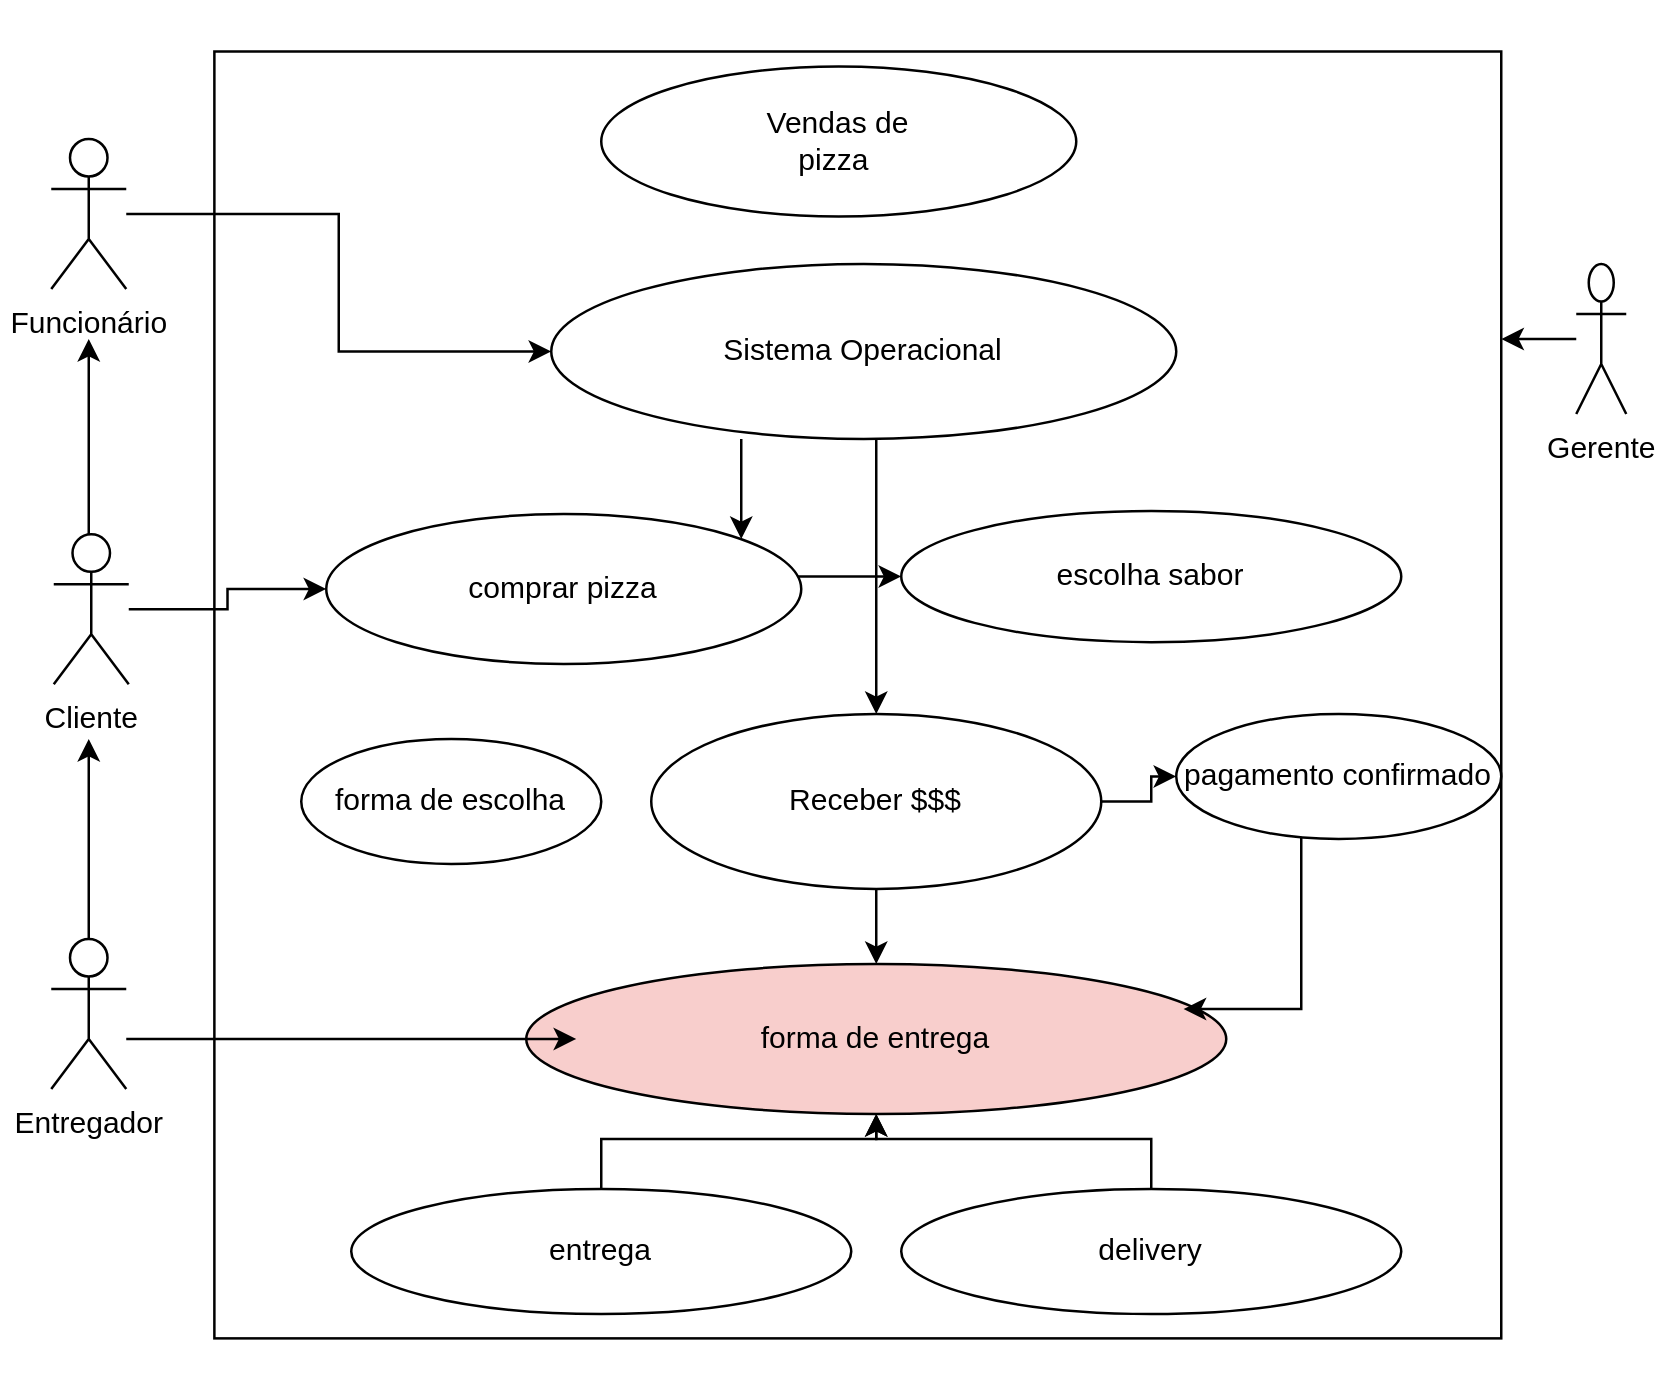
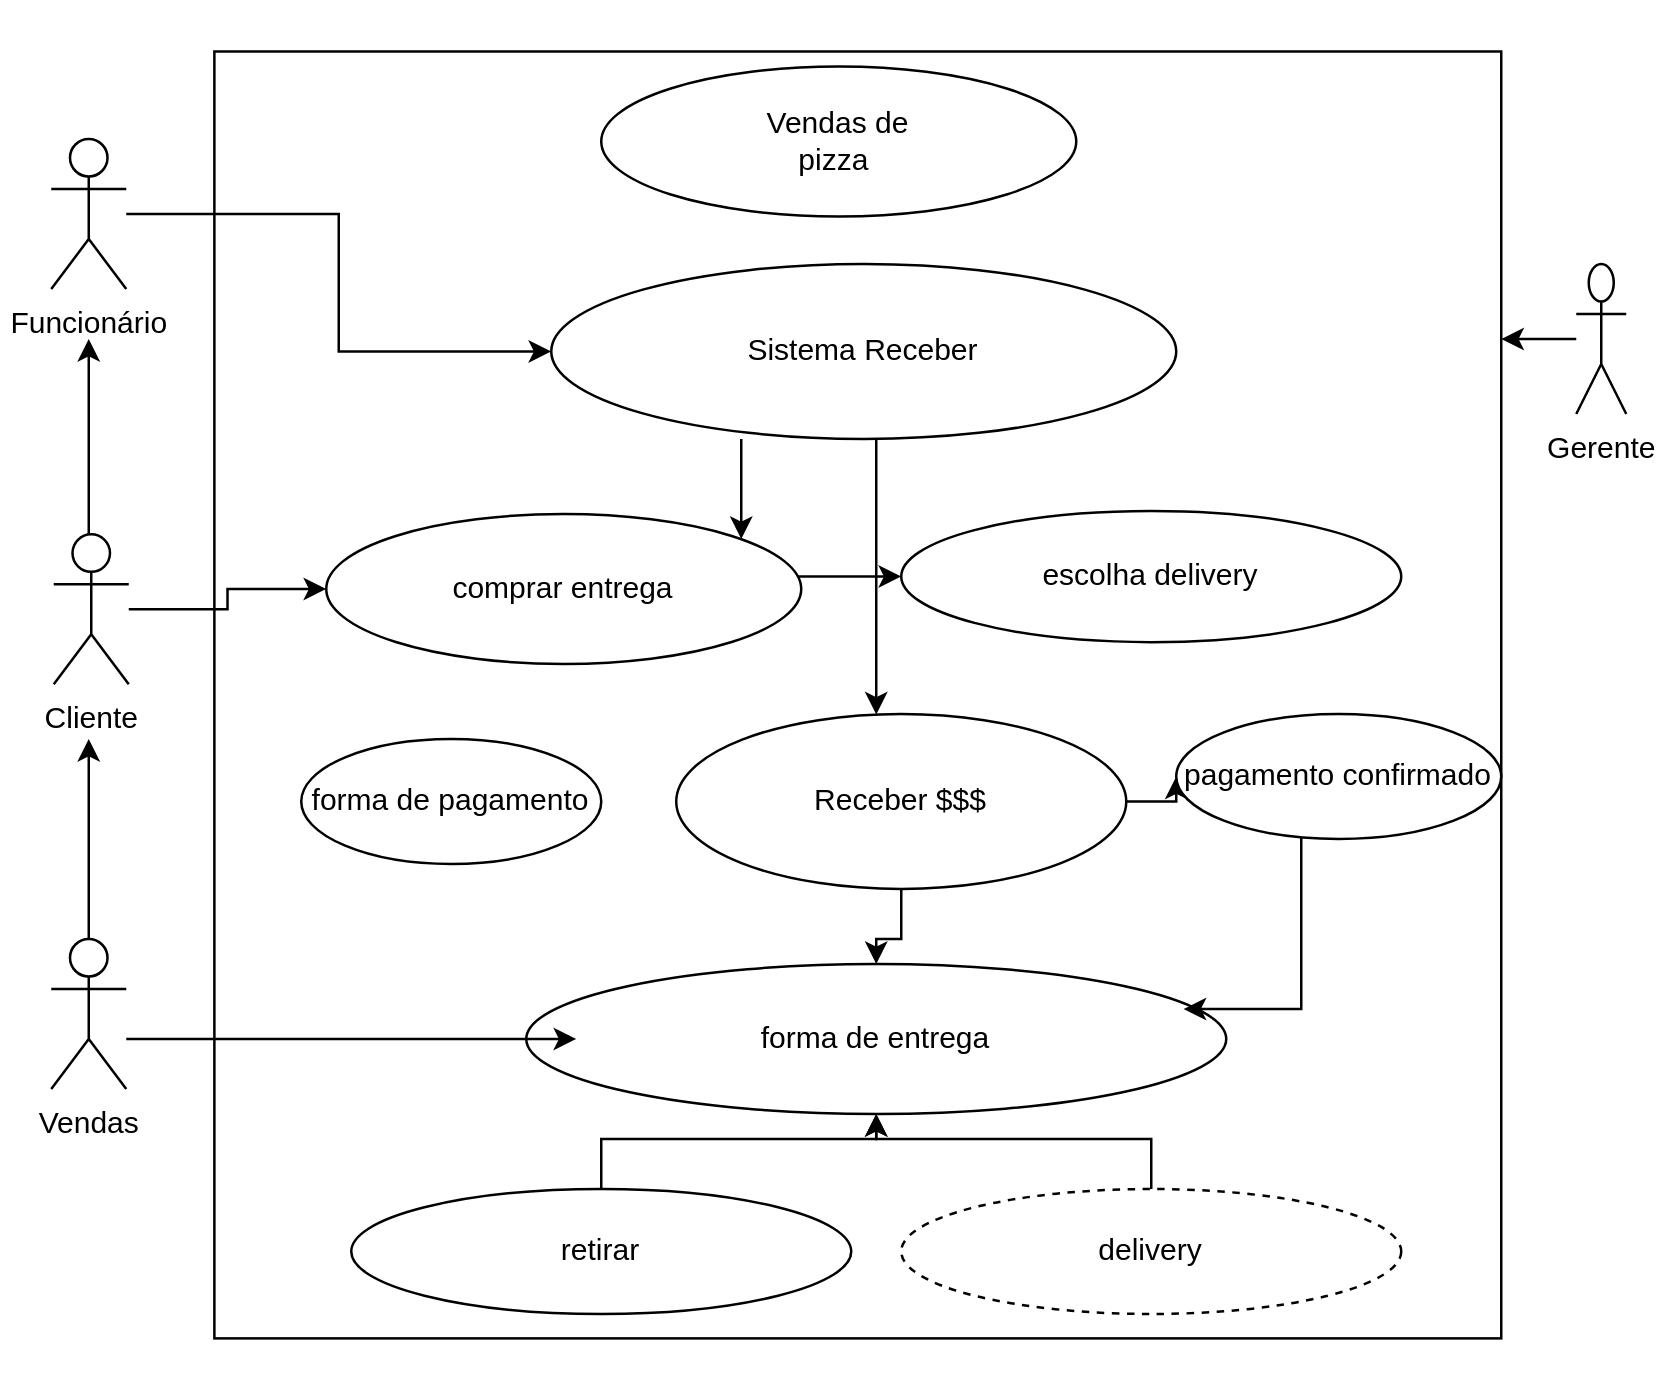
- <mxCell id="6" value="&lt;font style=&quot;vertical-align: inherit&quot;&gt;&lt;font style=&quot;vertical-align: inherit&quot;&gt;Sistema Operacional&lt;/font&gt;&lt;/font&gt;" style="ellipse;whiteSpace=wrap;html=1;" parent="1" vertex="1"><mxGeometry x="220" y="105" width="250" height="70" as="geometry" /></mxCell>
+ <mxCell id="6" value="&lt;font style=&quot;vertical-align: inherit&quot;&gt;&lt;font style=&quot;vertical-align: inherit&quot;&gt;Sistema Receber&lt;/font&gt;&lt;/font&gt;" style="ellipse;whiteSpace=wrap;html=1;" parent="1" vertex="1"><mxGeometry x="220" y="105" width="250" height="70" as="geometry" /></mxCell>
- <mxCell id="9" value="&lt;font style=&quot;vertical-align: inherit&quot;&gt;&lt;font style=&quot;vertical-align: inherit&quot;&gt;escolha sabor&lt;/font&gt;&lt;/font&gt;" style="ellipse;whiteSpace=wrap;html=1;" parent="1" vertex="1"><mxGeometry x="360" y="203.75" width="200" height="52.5" as="geometry" /></mxCell>
+ <mxCell id="9" value="&lt;font style=&quot;vertical-align: inherit&quot;&gt;&lt;font style=&quot;vertical-align: inherit&quot;&gt;escolha delivery&lt;/font&gt;&lt;/font&gt;" style="ellipse;whiteSpace=wrap;html=1;" parent="1" vertex="1"><mxGeometry x="360" y="203.75" width="200" height="52.5" as="geometry" /></mxCell>
- <mxCell id="8" value="&lt;font style=&quot;vertical-align: inherit&quot;&gt;&lt;font style=&quot;vertical-align: inherit&quot;&gt;&lt;font style=&quot;vertical-align: inherit&quot;&gt;&lt;font style=&quot;vertical-align: inherit&quot;&gt;&lt;font style=&quot;vertical-align: inherit&quot;&gt;&lt;font style=&quot;vertical-align: inherit&quot;&gt;comprar pizza&lt;/font&gt;&lt;/font&gt;&lt;/font&gt;&lt;/font&gt;&lt;/font&gt;&lt;/font&gt;" style="ellipse;whiteSpace=wrap;html=1;" parent="1" vertex="1"><mxGeometry x="130" y="205" width="190" height="60" as="geometry" /></mxCell>
+ <mxCell id="8" value="&lt;font style=&quot;vertical-align: inherit&quot;&gt;&lt;font style=&quot;vertical-align: inherit&quot;&gt;&lt;font style=&quot;vertical-align: inherit&quot;&gt;&lt;font style=&quot;vertical-align: inherit&quot;&gt;&lt;font style=&quot;vertical-align: inherit&quot;&gt;&lt;font style=&quot;vertical-align: inherit&quot;&gt;comprar entrega&lt;/font&gt;&lt;/font&gt;&lt;/font&gt;&lt;/font&gt;&lt;/font&gt;&lt;/font&gt;" style="ellipse;whiteSpace=wrap;html=1;" parent="1" vertex="1"><mxGeometry x="130" y="205" width="190" height="60" as="geometry" /></mxCell>
- <mxCell id="20" value="&lt;font style=&quot;vertical-align: inherit&quot;&gt;&lt;font style=&quot;vertical-align: inherit&quot;&gt;&lt;font style=&quot;vertical-align: inherit&quot;&gt;&lt;font style=&quot;vertical-align: inherit&quot;&gt;&lt;font style=&quot;vertical-align: inherit&quot;&gt;&lt;font style=&quot;vertical-align: inherit&quot;&gt;forma de escolha&lt;/font&gt;&lt;/font&gt;&lt;/font&gt;&lt;/font&gt;&lt;/font&gt;&lt;/font&gt;" style="ellipse;whiteSpace=wrap;html=1;" parent="1" vertex="1"><mxGeometry x="120" y="295" width="120" height="50" as="geometry" /></mxCell>
+ <mxCell id="20" value="&lt;font style=&quot;vertical-align: inherit&quot;&gt;&lt;font style=&quot;vertical-align: inherit&quot;&gt;&lt;font style=&quot;vertical-align: inherit&quot;&gt;&lt;font style=&quot;vertical-align: inherit&quot;&gt;&lt;font style=&quot;vertical-align: inherit&quot;&gt;&lt;font style=&quot;vertical-align: inherit&quot;&gt;forma de pagamento&lt;/font&gt;&lt;/font&gt;&lt;/font&gt;&lt;/font&gt;&lt;/font&gt;&lt;/font&gt;" style="ellipse;whiteSpace=wrap;html=1;" parent="1" vertex="1"><mxGeometry x="120" y="295" width="120" height="50" as="geometry" /></mxCell>
- <mxCell id="17" value="&lt;font style=&quot;vertical-align: inherit&quot;&gt;&lt;font style=&quot;vertical-align: inherit&quot;&gt;Receber $$$&lt;/font&gt;&lt;/font&gt;" style="ellipse;whiteSpace=wrap;html=1;" parent="1" vertex="1"><mxGeometry x="260" y="285" width="180" height="70" as="geometry" /></mxCell>
+ <mxCell id="17" value="&lt;font style=&quot;vertical-align: inherit&quot;&gt;&lt;font style=&quot;vertical-align: inherit&quot;&gt;Receber $$$&lt;/font&gt;&lt;/font&gt;" style="ellipse;whiteSpace=wrap;html=1;" parent="1" vertex="1"><mxGeometry x="270" y="285" width="180" height="70" as="geometry" /></mxCell>
- <mxCell id="10" value="&lt;font style=&quot;vertical-align: inherit&quot;&gt;&lt;font style=&quot;vertical-align: inherit&quot;&gt;forma de entrega&lt;/font&gt;&lt;/font&gt;" style="ellipse;whiteSpace=wrap;html=1;fillColor=#f8cecc;" parent="1" vertex="1"><mxGeometry x="210" y="385" width="280" height="60" as="geometry" /></mxCell>
+ <mxCell id="10" value="&lt;font style=&quot;vertical-align: inherit&quot;&gt;&lt;font style=&quot;vertical-align: inherit&quot;&gt;forma de entrega&lt;/font&gt;&lt;/font&gt;" style="ellipse;whiteSpace=wrap;html=1;" parent="1" vertex="1"><mxGeometry x="210" y="385" width="280" height="60" as="geometry" /></mxCell>
- <mxCell id="28" value="&lt;font style=&quot;vertical-align: inherit&quot;&gt;&lt;font style=&quot;vertical-align: inherit&quot;&gt;&lt;font style=&quot;vertical-align: inherit&quot;&gt;&lt;font style=&quot;vertical-align: inherit&quot;&gt;Entregador&lt;/font&gt;&lt;/font&gt;&lt;/font&gt;&lt;/font&gt;" style="shape=umlActor;verticalLabelPosition=bottom;verticalAlign=top;html=1;outlineConnect=0;" parent="1" vertex="1"><mxGeometry x="20" y="375" width="30" height="60" as="geometry" /></mxCell>
+ <mxCell id="28" value="&lt;font style=&quot;vertical-align: inherit&quot;&gt;&lt;font style=&quot;vertical-align: inherit&quot;&gt;&lt;font style=&quot;vertical-align: inherit&quot;&gt;&lt;font style=&quot;vertical-align: inherit&quot;&gt;Vendas&lt;/font&gt;&lt;/font&gt;&lt;/font&gt;&lt;/font&gt;" style="shape=umlActor;verticalLabelPosition=bottom;verticalAlign=top;html=1;outlineConnect=0;" parent="1" vertex="1"><mxGeometry x="20" y="375" width="30" height="60" as="geometry" /></mxCell>
- <mxCell id="12" value="&lt;font style=&quot;vertical-align: inherit&quot;&gt;&lt;font style=&quot;vertical-align: inherit&quot;&gt;&lt;font style=&quot;vertical-align: inherit&quot;&gt;&lt;font style=&quot;vertical-align: inherit&quot;&gt;&lt;font style=&quot;vertical-align: inherit&quot;&gt;&lt;font style=&quot;vertical-align: inherit&quot;&gt;entrega&lt;/font&gt;&lt;/font&gt;&lt;/font&gt;&lt;/font&gt;&lt;/font&gt;&lt;/font&gt;" style="ellipse;whiteSpace=wrap;html=1;" parent="1" vertex="1"><mxGeometry x="140" y="475" width="200" height="50" as="geometry" /></mxCell>
+ <mxCell id="12" value="&lt;font style=&quot;vertical-align: inherit&quot;&gt;&lt;font style=&quot;vertical-align: inherit&quot;&gt;&lt;font style=&quot;vertical-align: inherit&quot;&gt;&lt;font style=&quot;vertical-align: inherit&quot;&gt;&lt;font style=&quot;vertical-align: inherit&quot;&gt;&lt;font style=&quot;vertical-align: inherit&quot;&gt;retirar&lt;/font&gt;&lt;/font&gt;&lt;/font&gt;&lt;/font&gt;&lt;/font&gt;&lt;/font&gt;" style="ellipse;whiteSpace=wrap;html=1;" parent="1" vertex="1"><mxGeometry x="140" y="475" width="200" height="50" as="geometry" /></mxCell>
- <mxCell id="14" value="&lt;font style=&quot;vertical-align: inherit&quot;&gt;&lt;font style=&quot;vertical-align: inherit&quot;&gt;&lt;font style=&quot;vertical-align: inherit&quot;&gt;&lt;font style=&quot;vertical-align: inherit&quot;&gt;delivery&lt;/font&gt;&lt;/font&gt;&lt;/font&gt;&lt;/font&gt;" style="ellipse;whiteSpace=wrap;html=1;" parent="1" vertex="1"><mxGeometry x="360" y="475" width="200" height="50" as="geometry" /></mxCell>
+ <mxCell id="14" value="&lt;font style=&quot;vertical-align: inherit&quot;&gt;&lt;font style=&quot;vertical-align: inherit&quot;&gt;&lt;font style=&quot;vertical-align: inherit&quot;&gt;&lt;font style=&quot;vertical-align: inherit&quot;&gt;delivery&lt;/font&gt;&lt;/font&gt;&lt;/font&gt;&lt;/font&gt;" style="ellipse;whiteSpace=wrap;html=1;dashed=1;" parent="1" vertex="1"><mxGeometry x="360" y="475" width="200" height="50" as="geometry" /></mxCell>
